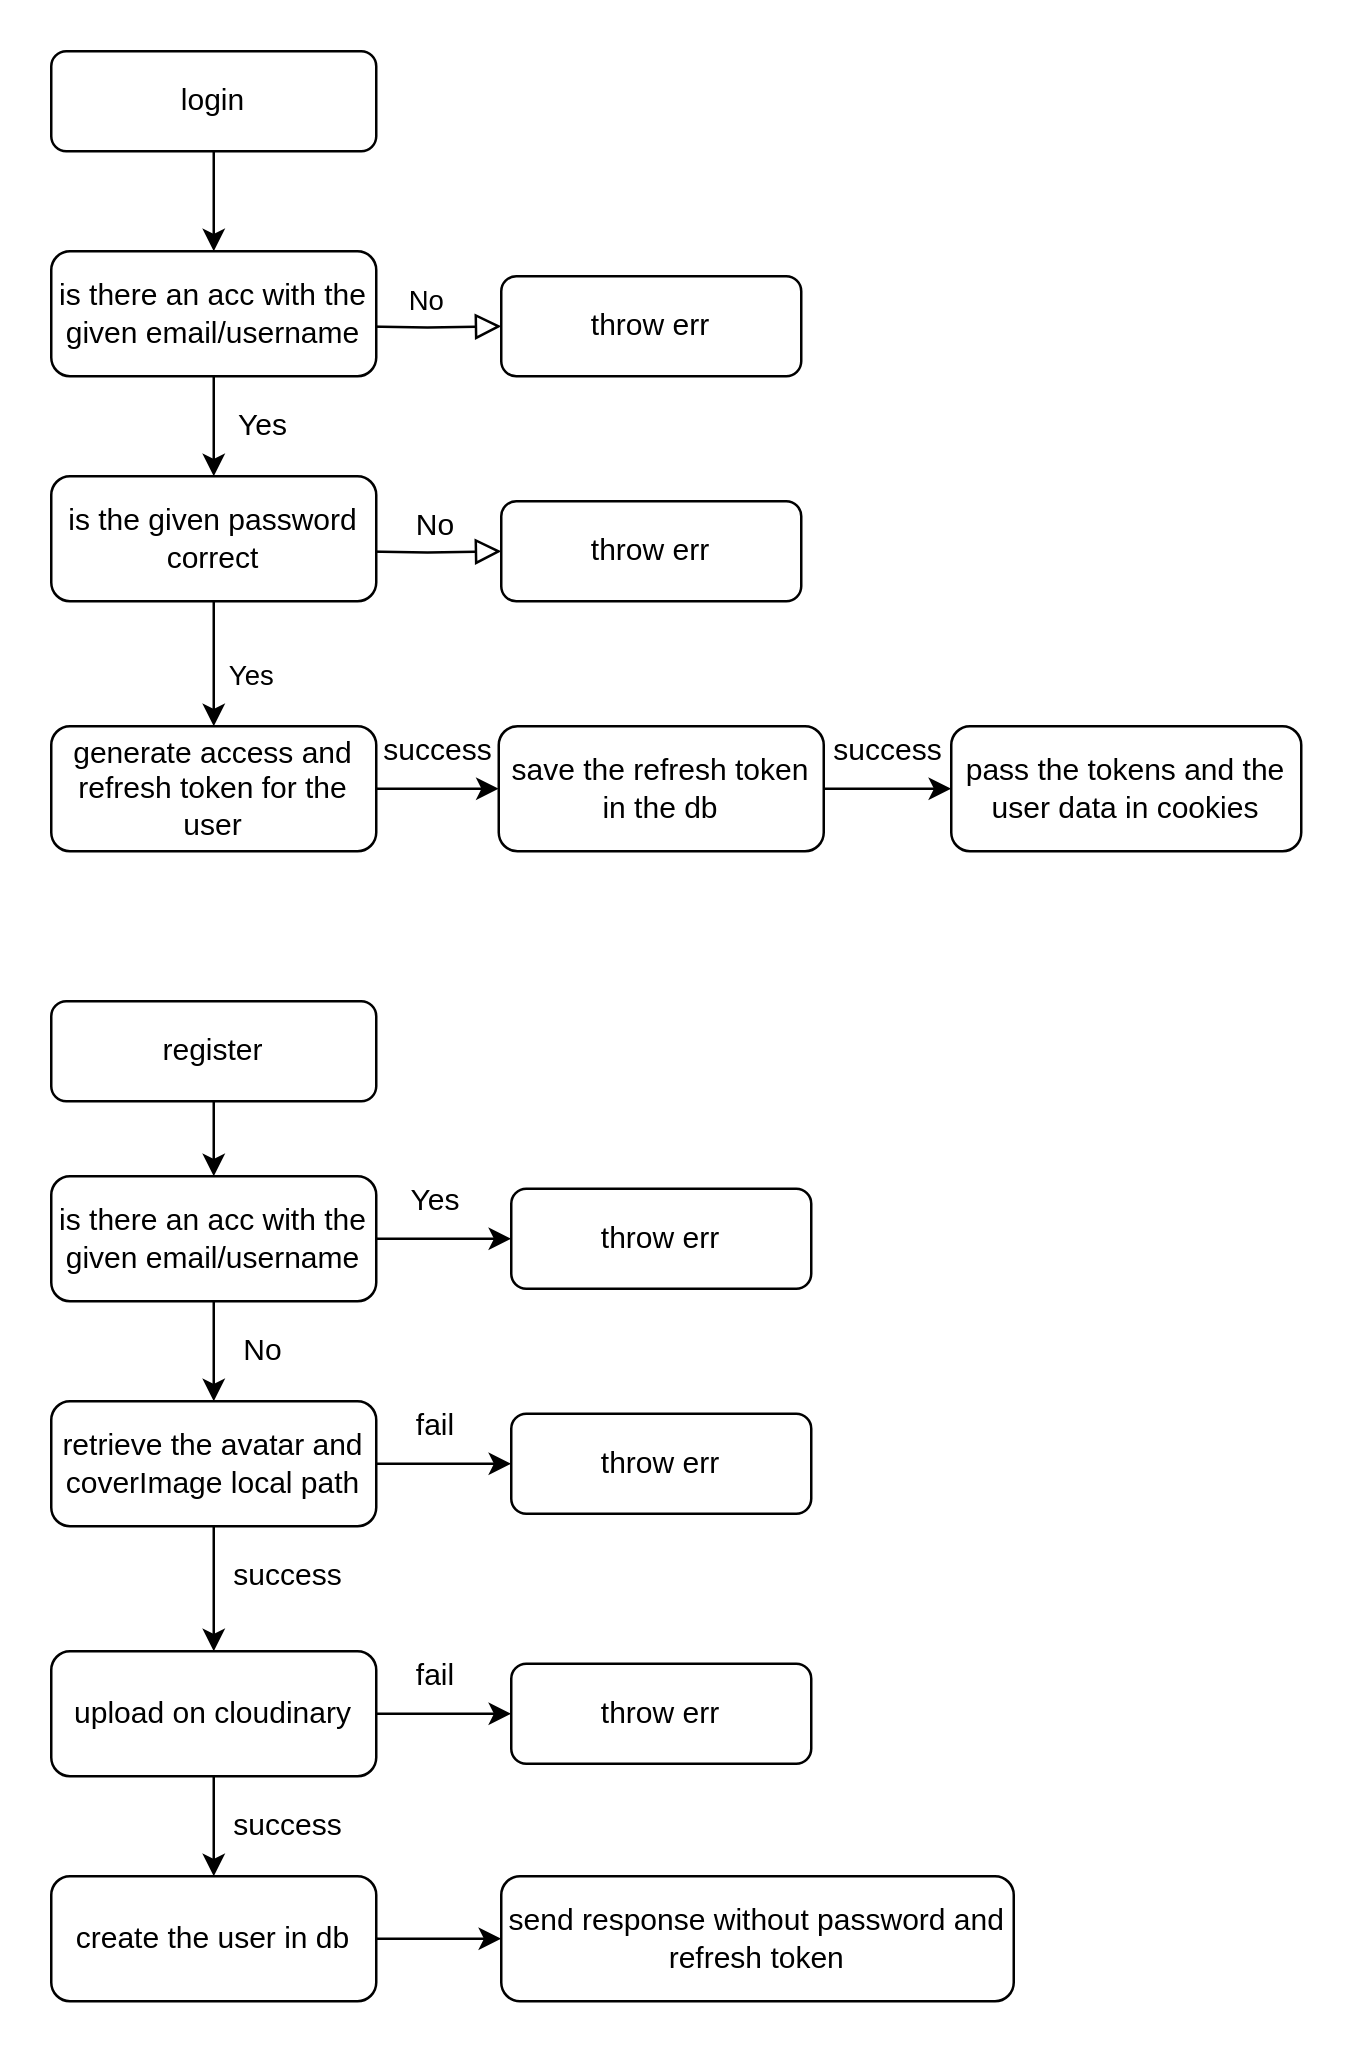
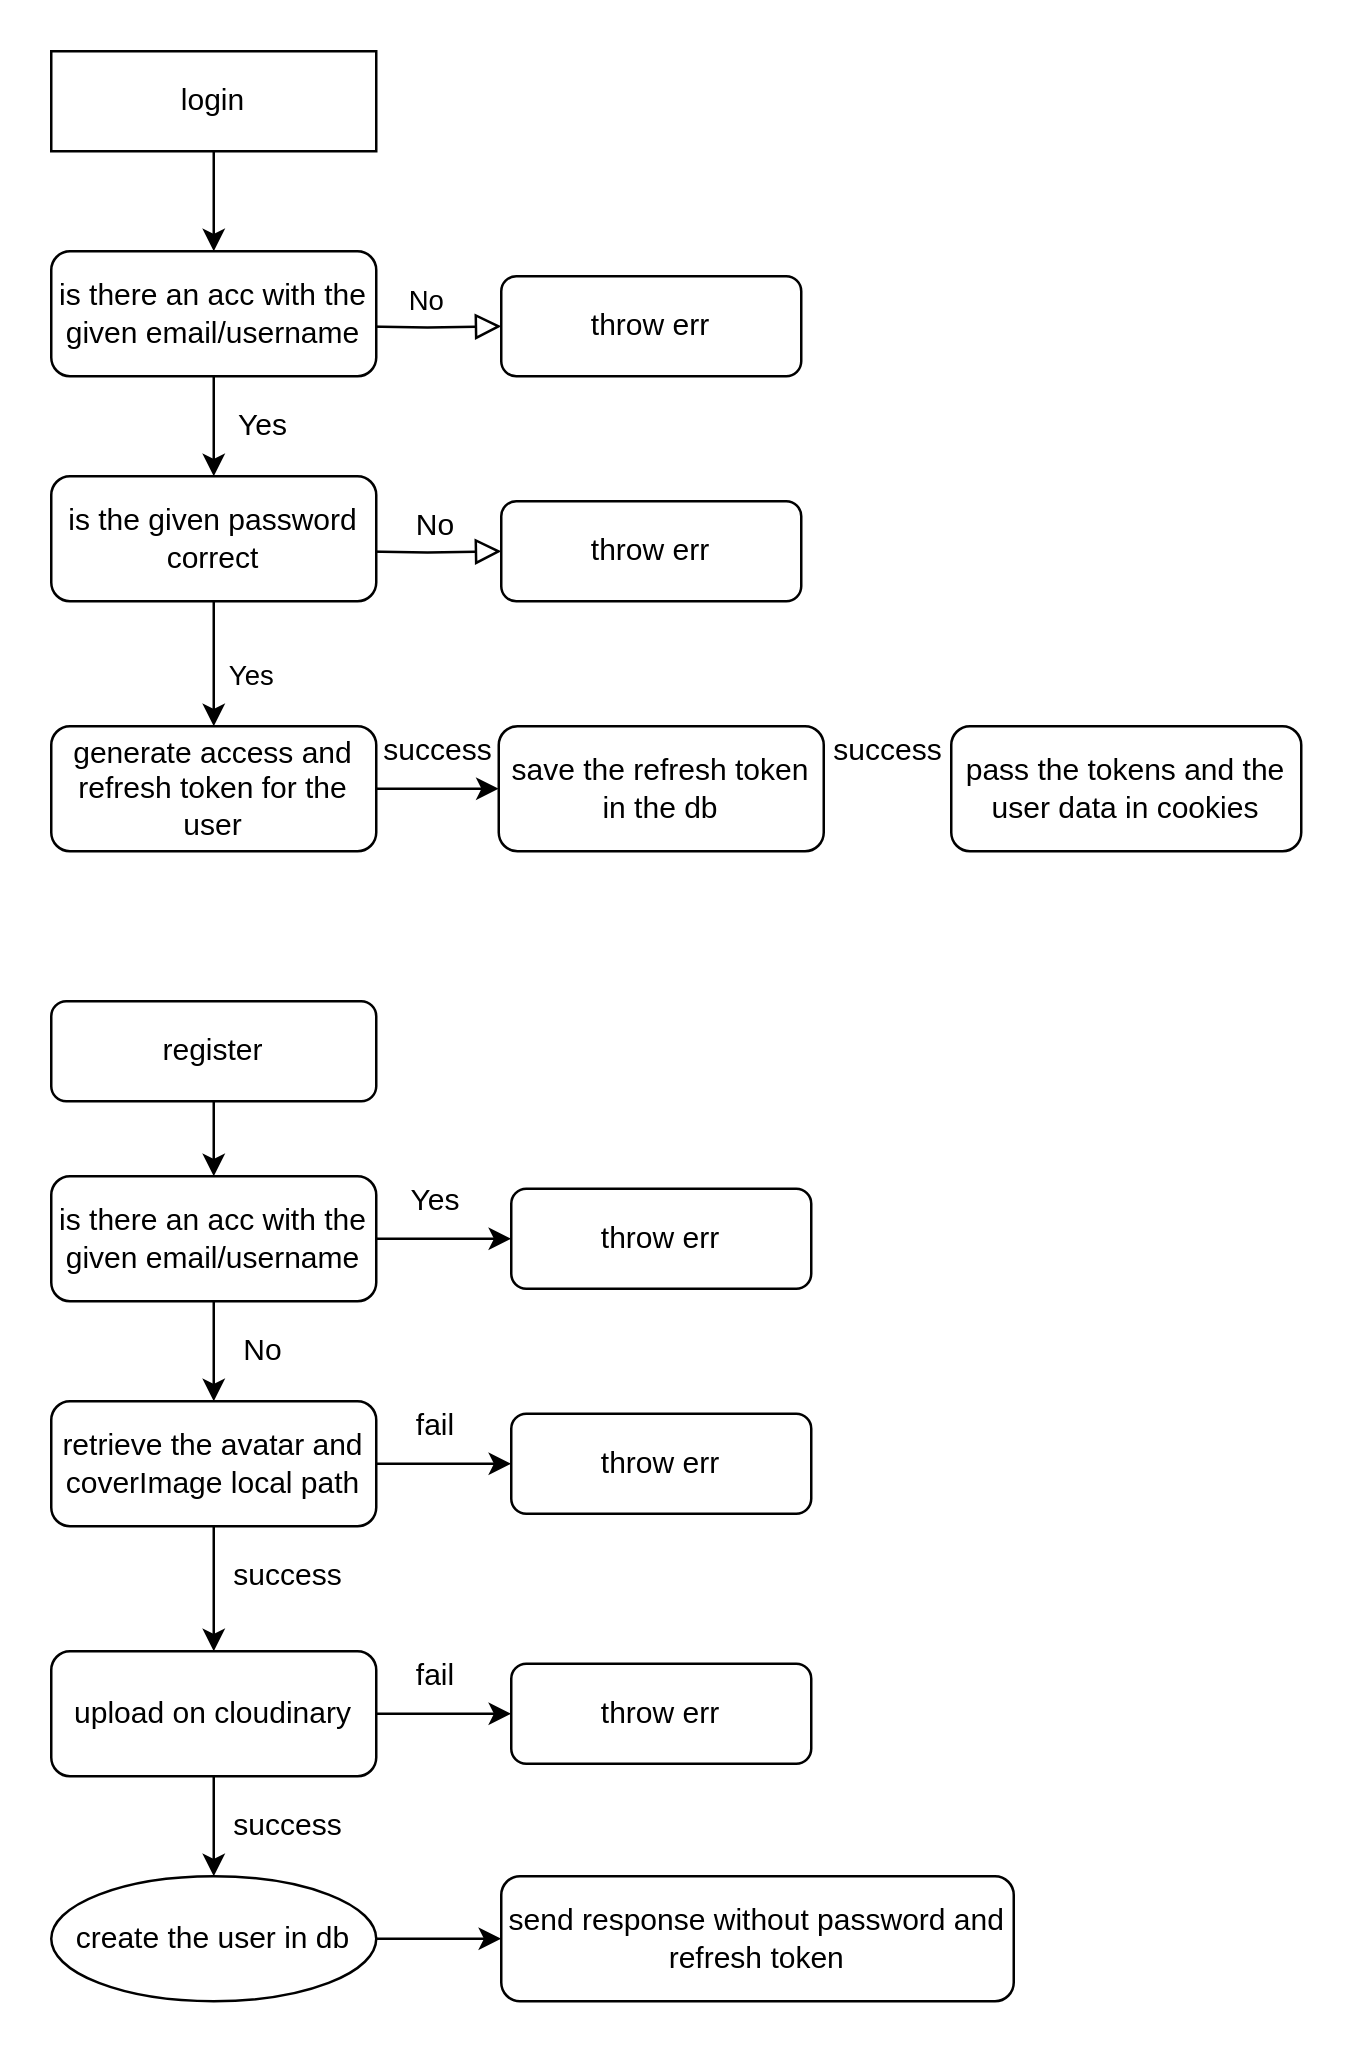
- <mxCell id="2" value="login" style="rounded=1;whiteSpace=wrap;html=1;fontSize=12;glass=0;strokeWidth=1;shadow=0;" parent="1" vertex="1"><mxGeometry x="20" y="20" width="130" height="40" as="geometry" /></mxCell>
+ <mxCell id="2" value="login" style="whiteSpace=wrap;html=1;fontSize=12;glass=0;strokeWidth=1;shadow=0;rounded=0;" parent="1" vertex="1"><mxGeometry x="20" y="20" width="130" height="40" as="geometry" /></mxCell>
- <mxCell id="15" value="" style="edgeStyle=orthogonalEdgeStyle;rounded=0;orthogonalLoop=1;jettySize=auto;html=1;" edge="1" parent="1" source="16" target="14"><mxGeometry relative="1" as="geometry" /></mxCell>
- <mxCell id="32" value="create the user in db" style="rounded=1;whiteSpace=wrap;html=1;fontSize=12;glass=0;strokeWidth=1;shadow=0;" vertex="1" parent="1"><mxGeometry x="20" y="750" width="130" height="50" as="geometry" /></mxCell>
+ <mxCell id="32" value="create the user in db" style="ellipse;whiteSpace=wrap;html=1;fontSize=12;glass=0;strokeWidth=1;shadow=0;" vertex="1" parent="1"><mxGeometry x="20" y="750" width="130" height="50" as="geometry" /></mxCell>
